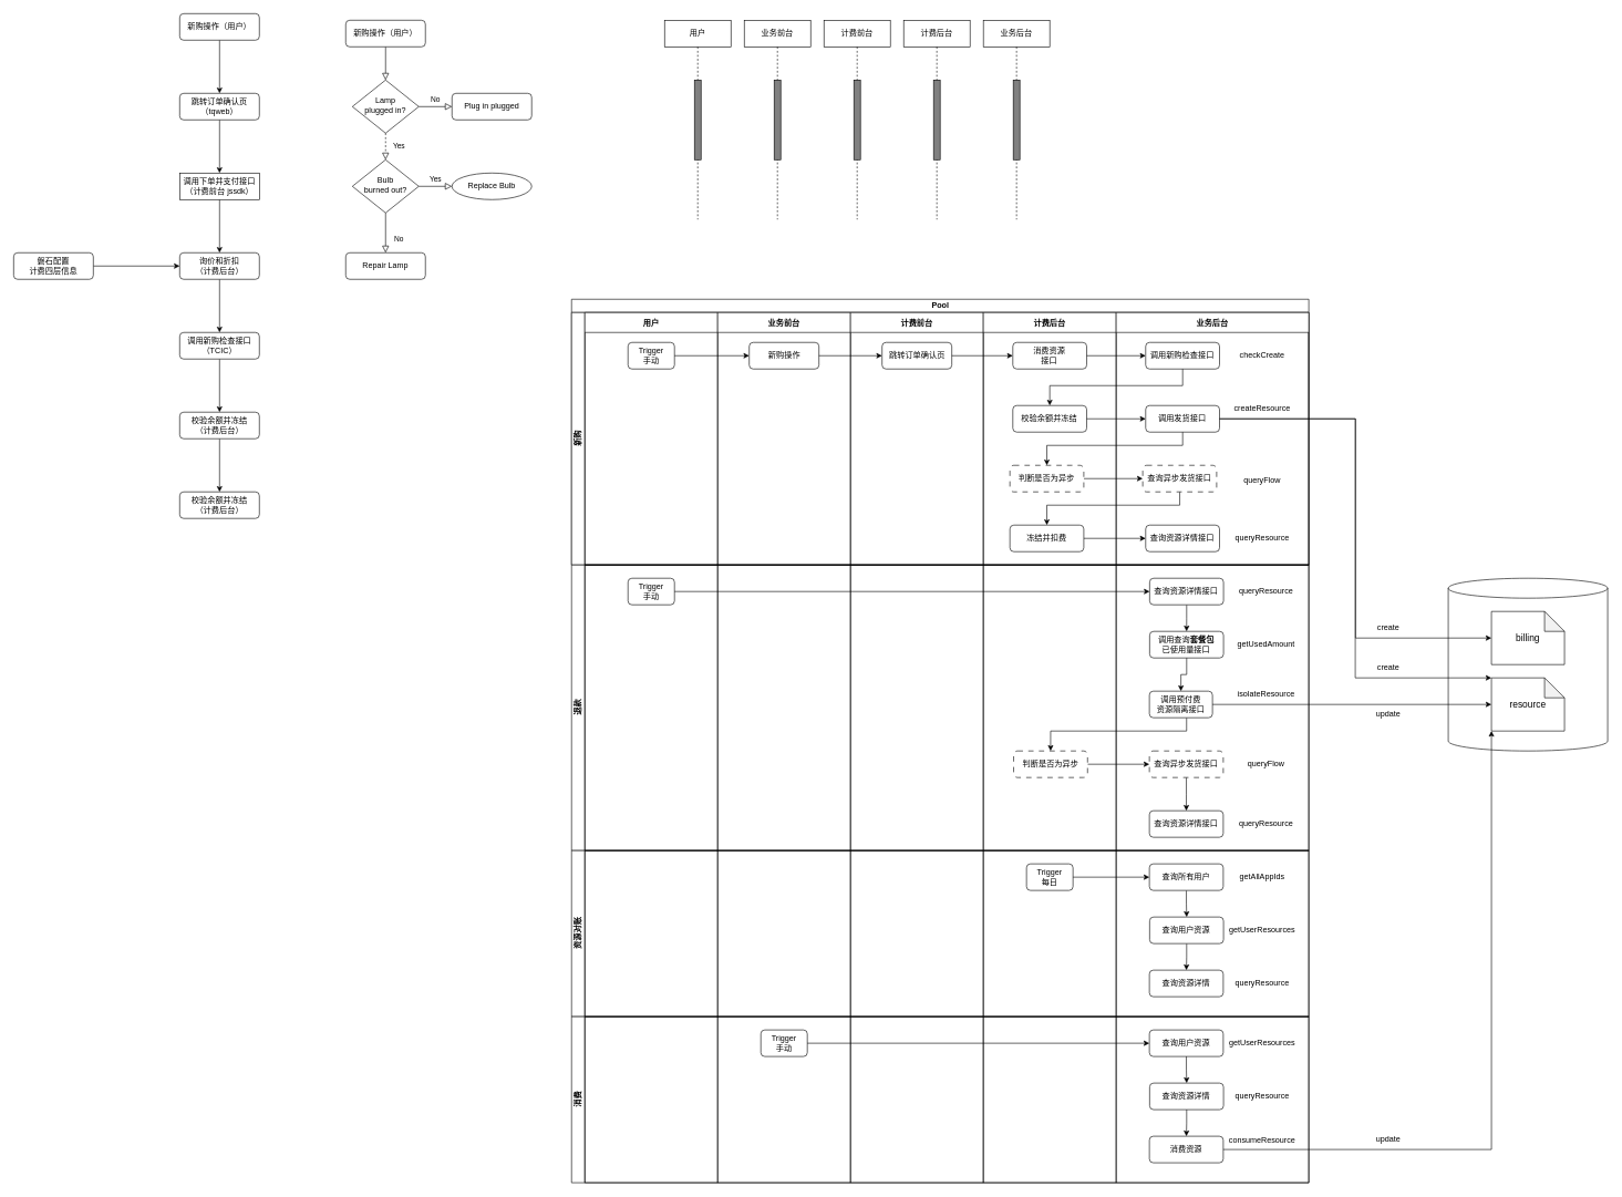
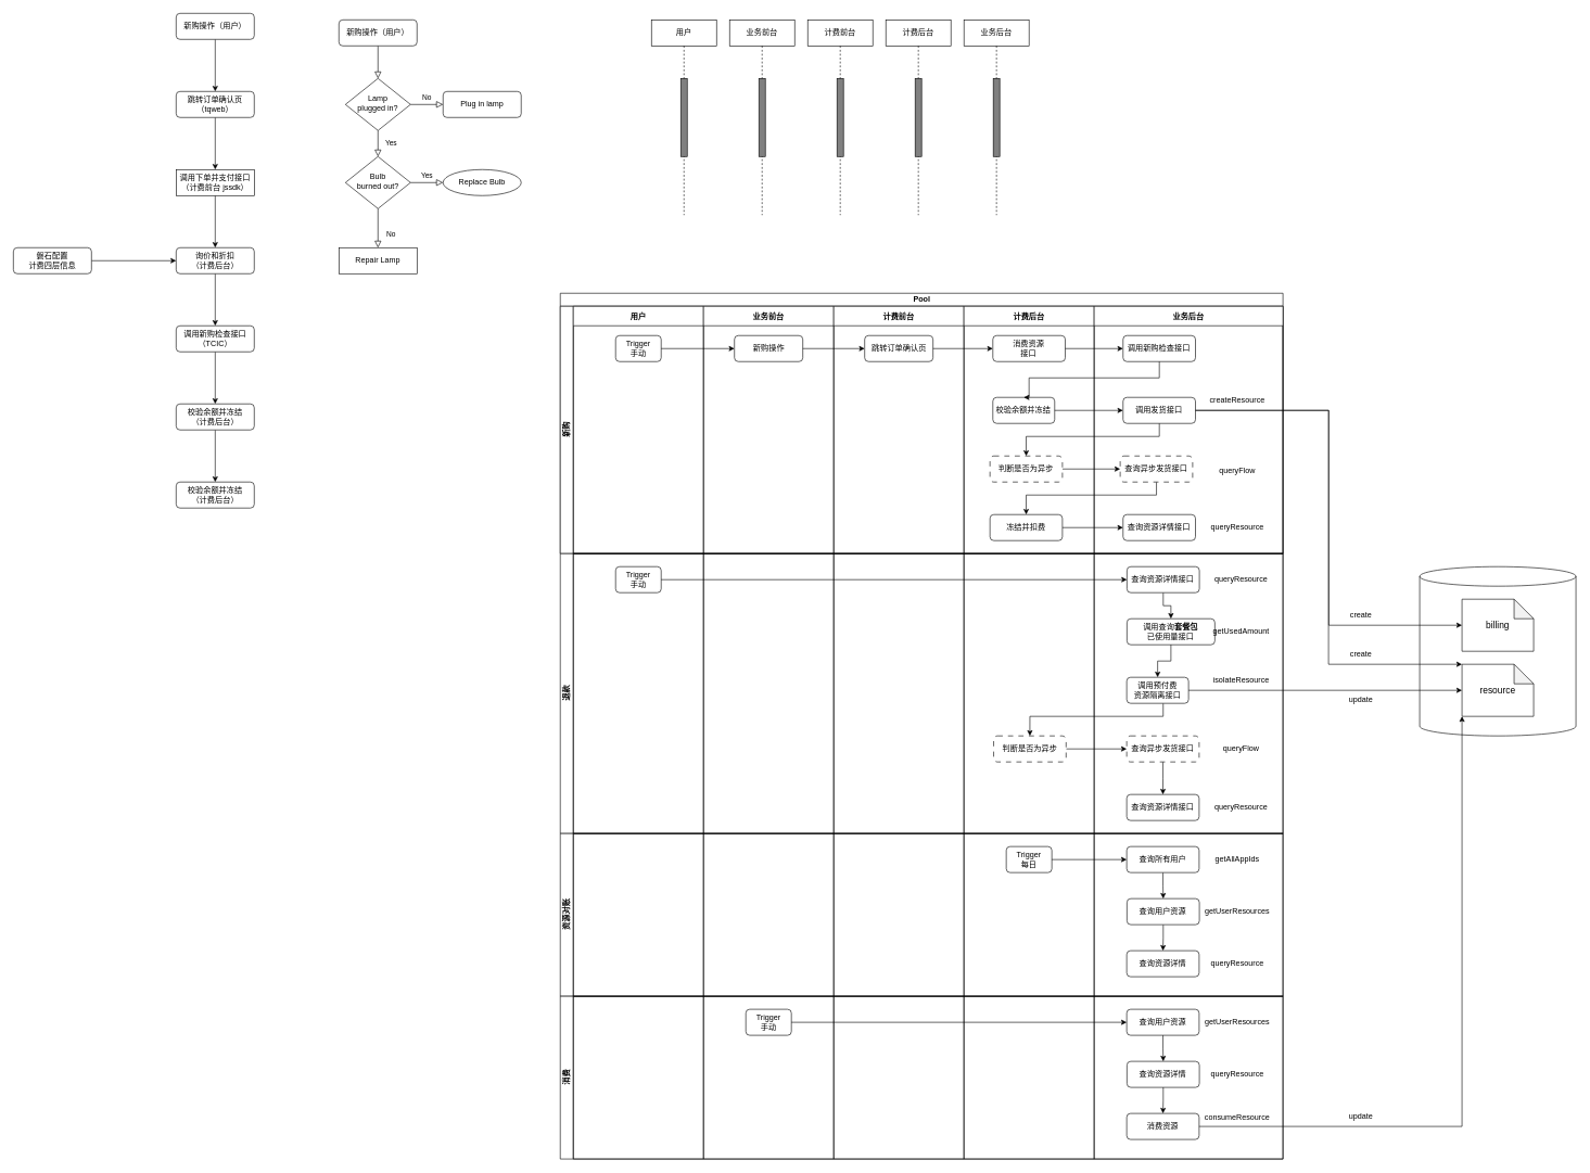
- <mxCell id="7" value="Plug in plugged" style="rounded=1;whiteSpace=wrap;html=1;fontSize=12;glass=0;strokeWidth=1;shadow=0;" parent="1" vertex="1"><mxGeometry x="680" y="140" width="120" height="40" as="geometry" /></mxCell>
+ <mxCell id="7" value="Plug in lamp" style="rounded=1;whiteSpace=wrap;html=1;fontSize=12;glass=0;strokeWidth=1;shadow=0;" parent="1" vertex="1"><mxGeometry x="680" y="140" width="120" height="40" as="geometry" /></mxCell>
- <mxCell id="4" value="Yes" style="rounded=0;html=1;jettySize=auto;orthogonalLoop=1;fontSize=11;endArrow=block;endFill=0;endSize=8;strokeWidth=1;shadow=0;labelBackgroundColor=none;edgeStyle=orthogonalEdgeStyle;dashed=1;" parent="1" source="6" target="10" edge="1"><mxGeometry y="20" relative="1" as="geometry"><mxPoint as="offset" /></mxGeometry></mxCell>
+ <mxCell id="4" value="Yes" style="rounded=0;html=1;jettySize=auto;orthogonalLoop=1;fontSize=11;endArrow=block;endFill=0;endSize=8;strokeWidth=1;shadow=0;labelBackgroundColor=none;edgeStyle=orthogonalEdgeStyle;" parent="1" source="6" target="10" edge="1"><mxGeometry y="20" relative="1" as="geometry"><mxPoint as="offset" /></mxGeometry></mxCell>
- <mxCell id="11" value="Repair Lamp" style="rounded=1;whiteSpace=wrap;html=1;fontSize=12;glass=0;strokeWidth=1;shadow=0;" parent="1" vertex="1"><mxGeometry x="520" y="380" width="120" height="40" as="geometry" /></mxCell>
+ <mxCell id="11" value="Repair Lamp" style="whiteSpace=wrap;html=1;fontSize=12;glass=0;strokeWidth=1;shadow=0;rounded=0;" parent="1" vertex="1"><mxGeometry x="520" y="380" width="120" height="40" as="geometry" /></mxCell>
- <mxCell id="56" value="checkCreate" style="text;html=1;strokeColor=none;fillColor=none;align=center;verticalAlign=middle;whiteSpace=wrap;rounded=0;" vertex="1" parent="49"><mxGeometry x="190" y="50" width="60" height="30" as="geometry" /></mxCell>
- <mxCell id="48" value="校验余额并冻结" style="rounded=1;whiteSpace=wrap;html=1;fontSize=12;glass=0;strokeWidth=1;shadow=0;" vertex="1" parent="46"><mxGeometry x="44.37" y="140" width="111.25" height="40" as="geometry" /></mxCell>
+ <mxCell id="48" value="校验余额并冻结" style="rounded=1;whiteSpace=wrap;html=1;fontSize=12;glass=0;strokeWidth=1;shadow=0;" vertex="1" parent="46"><mxGeometry x="44.37" y="140" width="95" height="40" as="geometry" /></mxCell>
- <mxCell id="73" value="&lt;div&gt;调用查询&lt;b&gt;套餐包&lt;/b&gt;&lt;br&gt;已使用量接口&lt;/div&gt;" style="rounded=1;whiteSpace=wrap;html=1;fontSize=12;glass=0;strokeWidth=1;shadow=0;" vertex="1" parent="69"><mxGeometry x="50.37" y="100" width="111.25" height="40" as="geometry" /></mxCell>
+ <mxCell id="73" value="&lt;div&gt;调用查询&lt;b&gt;套餐包&lt;/b&gt;&lt;br&gt;已使用量接口&lt;/div&gt;" style="rounded=1;whiteSpace=wrap;html=1;fontSize=12;glass=0;strokeWidth=1;shadow=0;" vertex="1" parent="69"><mxGeometry x="50.37" y="100" width="135" height="40" as="geometry" /></mxCell>
